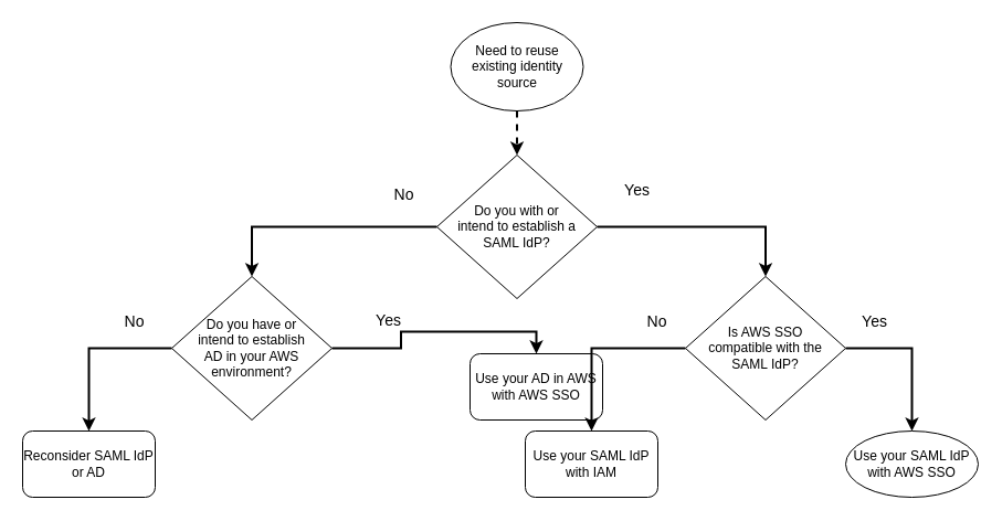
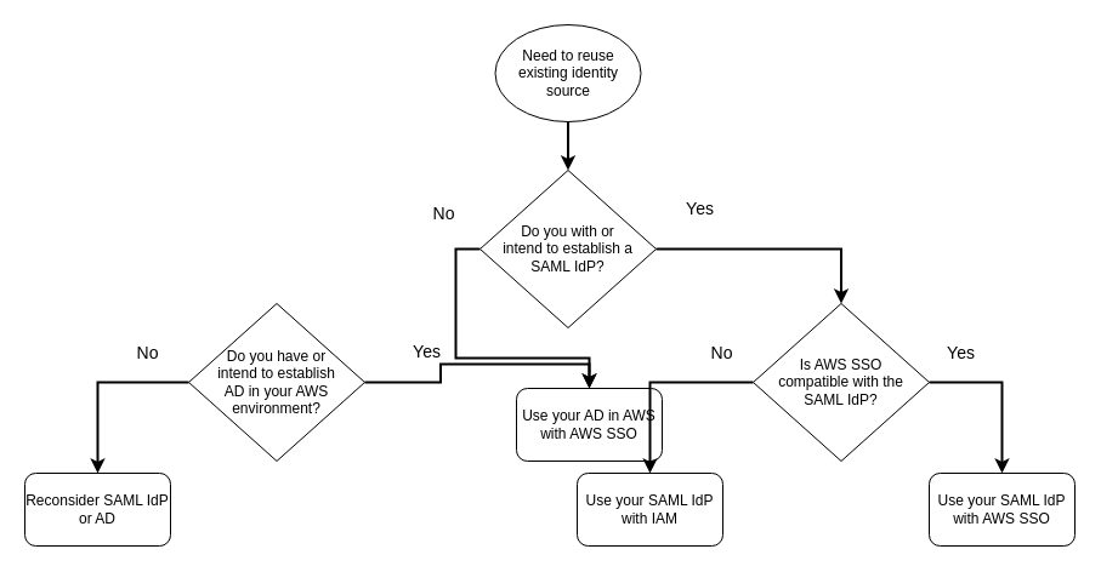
- <mxCell id="2" style="edgeStyle=orthogonalEdgeStyle;rounded=0;orthogonalLoop=1;jettySize=auto;html=1;exitX=0.5;exitY=1;exitDx=0;exitDy=0;entryX=0.5;entryY=0;entryDx=0;entryDy=0;strokeWidth=2;dashed=1;" parent="1" source="3" target="4" edge="1"><mxGeometry relative="1" as="geometry" /></mxCell>
+ <mxCell id="2" style="edgeStyle=orthogonalEdgeStyle;rounded=0;orthogonalLoop=1;jettySize=auto;html=1;exitX=0.5;exitY=1;exitDx=0;exitDy=0;entryX=0.5;entryY=0;entryDx=0;entryDy=0;strokeWidth=2;" parent="1" source="3" target="4" edge="1"><mxGeometry relative="1" as="geometry" /></mxCell>
- <mxCell id="10" style="edgeStyle=orthogonalEdgeStyle;rounded=0;orthogonalLoop=1;jettySize=auto;html=1;exitX=0;exitY=0.5;exitDx=0;exitDy=0;entryX=0.5;entryY=0;entryDx=0;entryDy=0;strokeWidth=2;" parent="1" source="4" target="7" edge="1"><mxGeometry relative="1" as="geometry"><mxPoint x="477.5" y="110" as="sourcePoint" /><mxPoint x="477.5" y="150" as="targetPoint" /></mxGeometry></mxCell>
+ <mxCell id="10" style="edgeStyle=orthogonalEdgeStyle;rounded=0;orthogonalLoop=1;jettySize=auto;html=1;exitX=0;exitY=0.5;exitDx=0;exitDy=0;strokeWidth=2;" parent="1" source="4" target="9" edge="1"><mxGeometry relative="1" as="geometry"><mxPoint x="477.5" y="110" as="sourcePoint" /><mxPoint x="477.5" y="150" as="targetPoint" /></mxGeometry></mxCell>
- <mxCell id="6" value="Use your SAML IdP with AWS SSO" style="ellipse;whiteSpace=wrap;html=1;fillColor=#FFFFFF;" parent="1" vertex="1"><mxGeometry x="765" y="390" width="120" height="60" as="geometry" /></mxCell>
+ <mxCell id="6" value="Use your SAML IdP with AWS SSO" style="rounded=1;whiteSpace=wrap;html=1;fillColor=#FFFFFF;" parent="1" vertex="1"><mxGeometry x="765" y="390" width="120" height="60" as="geometry" /></mxCell>
